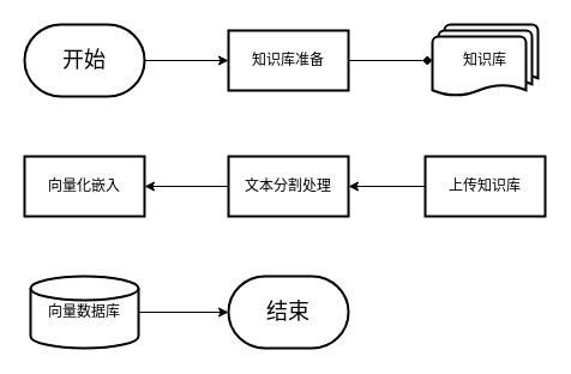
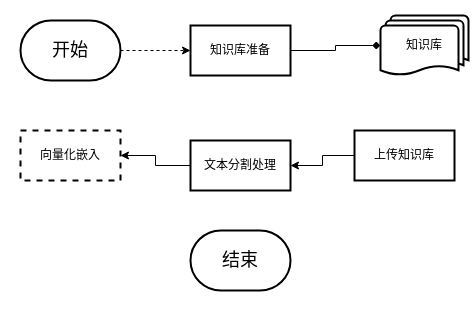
- <mxCell id="2" value="" style="edgeStyle=orthogonalEdgeStyle;rounded=0;orthogonalLoop=1;jettySize=auto;html=1;" edge="1" parent="1" source="3" target="5"><mxGeometry relative="1" as="geometry" /></mxCell>
+ <mxCell id="2" value="" style="edgeStyle=orthogonalEdgeStyle;rounded=0;orthogonalLoop=1;jettySize=auto;html=1;dashed=1;" edge="1" parent="1" source="3" target="5"><mxGeometry relative="1" as="geometry" /></mxCell>
- <mxCell id="6" value="知识库" style="strokeWidth=2;html=1;shape=mxgraph.flowchart.multi-document;whiteSpace=wrap;" vertex="1" parent="1"><mxGeometry x="360" y="20" width="88" height="60" as="geometry" /></mxCell>
+ <mxCell id="6" value="知识库" style="strokeWidth=2;html=1;shape=mxgraph.flowchart.multi-document;whiteSpace=wrap;" vertex="1" parent="1"><mxGeometry x="380" y="15" width="88" height="60" as="geometry" /></mxCell>
- <mxCell id="11" value="向量化嵌入" style="whiteSpace=wrap;html=1;strokeWidth=2;" vertex="1" parent="1"><mxGeometry x="20" y="130" width="100" height="50" as="geometry" /></mxCell>
+ <mxCell id="11" value="向量化嵌入" style="whiteSpace=wrap;html=1;strokeWidth=2;dashed=1;" vertex="1" parent="1"><mxGeometry x="20" y="130" width="100" height="50" as="geometry" /></mxCell>
- <mxCell id="10" value="文本分割处理" style="whiteSpace=wrap;html=1;strokeWidth=2;" vertex="1" parent="1"><mxGeometry x="190" y="130" width="100" height="50" as="geometry" /></mxCell>
+ <mxCell id="10" value="文本分割处理" style="whiteSpace=wrap;html=1;strokeWidth=2;" vertex="1" parent="1"><mxGeometry x="190" y="140" width="100" height="50" as="geometry" /></mxCell>
- <mxCell id="13" value="向量数据库" style="strokeWidth=2;html=1;shape=mxgraph.flowchart.database;whiteSpace=wrap;" vertex="1" parent="1"><mxGeometry x="25" y="230" width="90" height="60" as="geometry" /></mxCell>
- <mxCell id="12" value="" style="edgeStyle=orthogonalEdgeStyle;rounded=0;orthogonalLoop=1;jettySize=auto;html=1;" edge="1" parent="1" source="13" target="14"><mxGeometry relative="1" as="geometry" /></mxCell>
